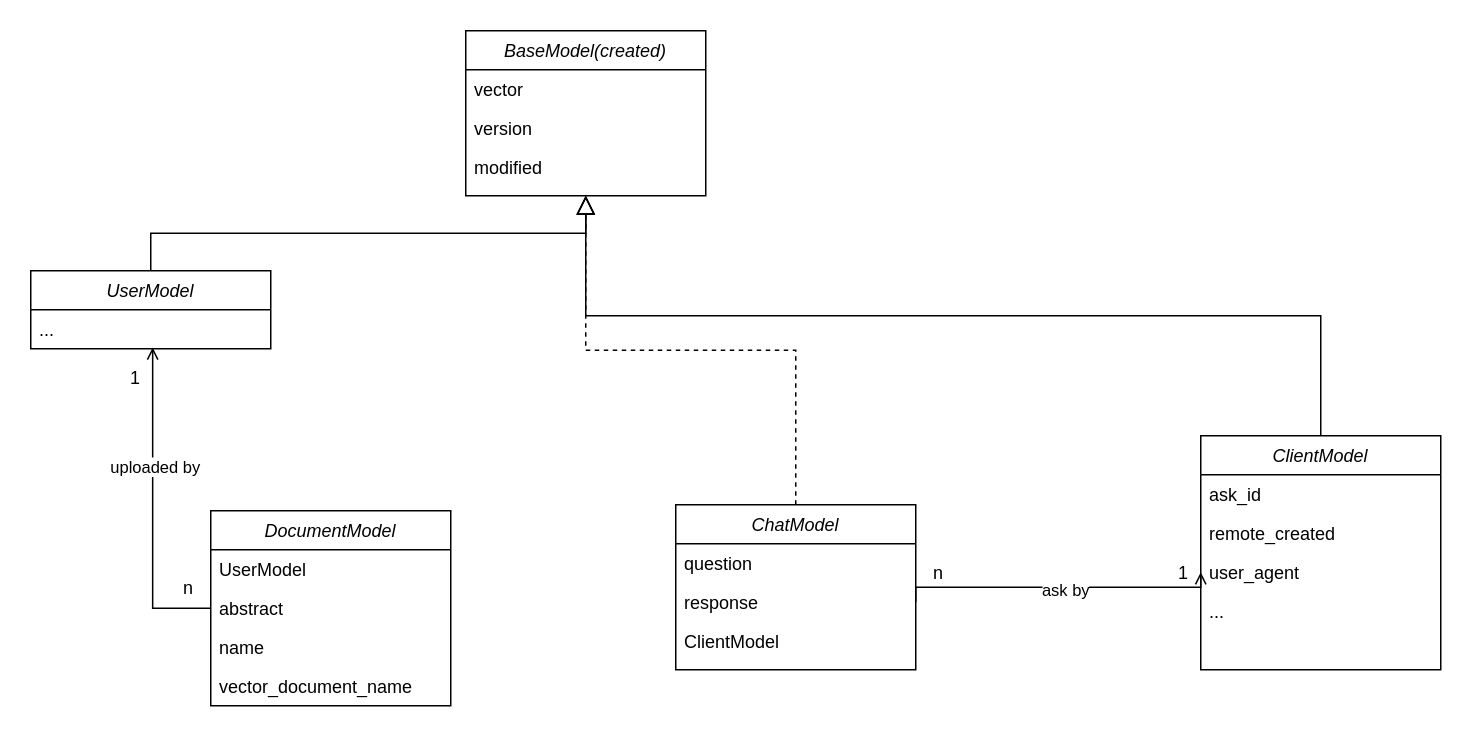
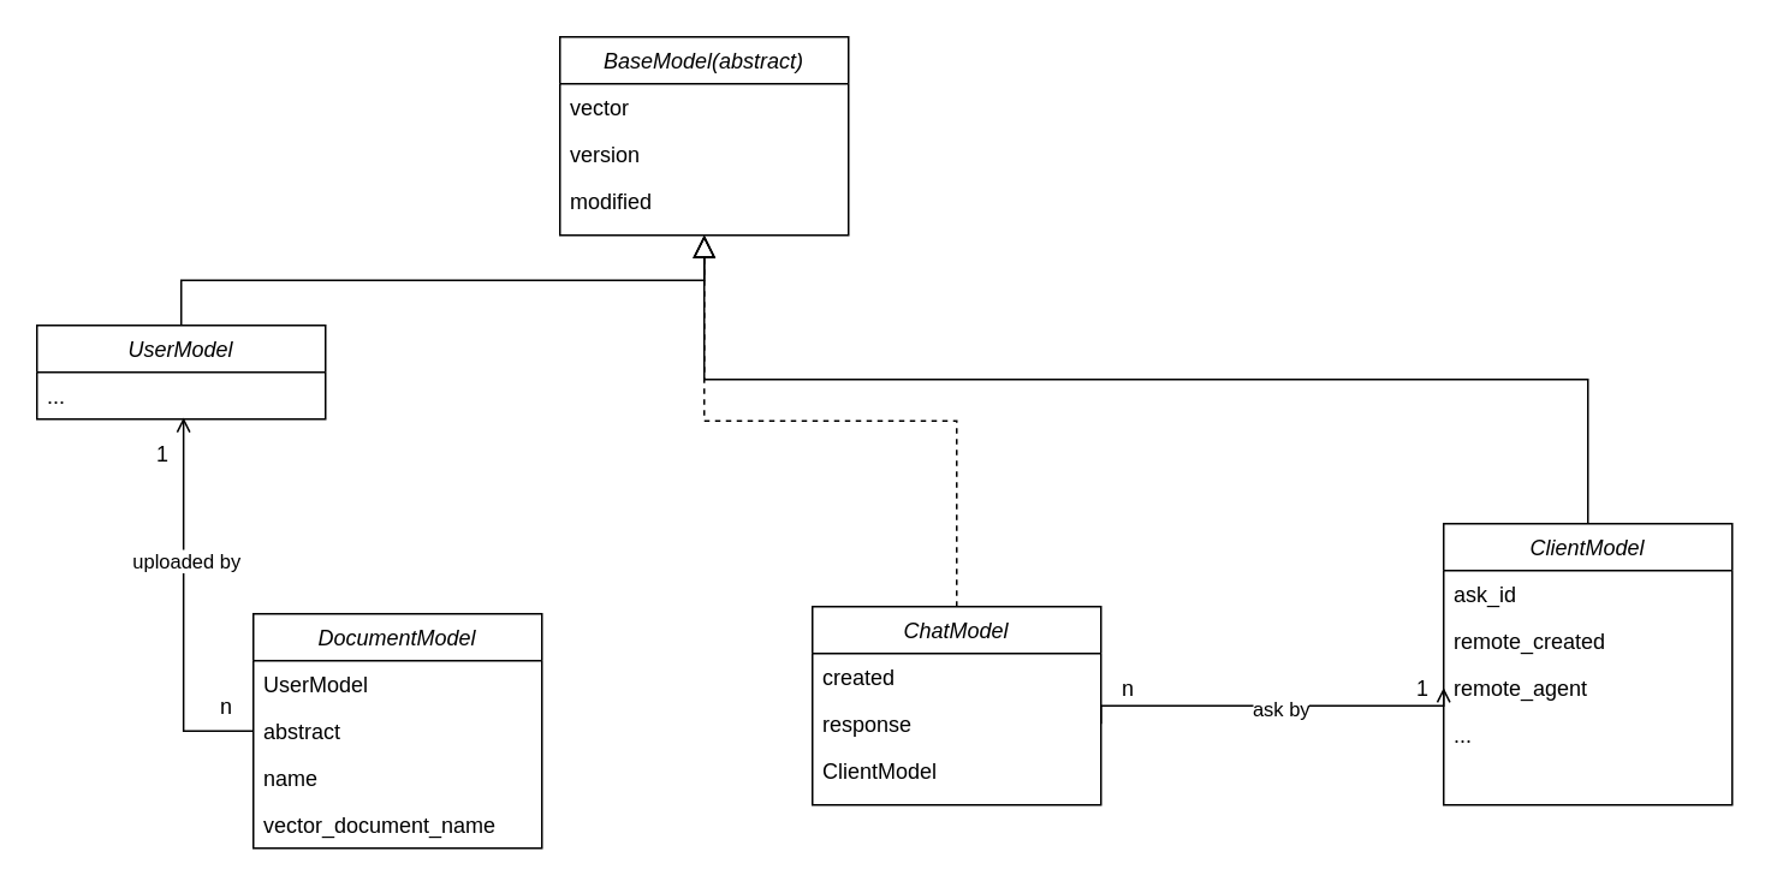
- <mxCell id="2" value="BaseModel(created)" style="swimlane;fontStyle=2;align=center;verticalAlign=top;childLayout=stackLayout;horizontal=1;startSize=26;horizontalStack=0;resizeParent=1;resizeLast=0;collapsible=1;marginBottom=0;rounded=0;shadow=0;strokeWidth=1;" parent="1" vertex="1"><mxGeometry x="310" y="20" width="160" height="110" as="geometry"><mxRectangle x="230" y="140" width="160" height="26" as="alternateBounds" /></mxGeometry></mxCell>
+ <mxCell id="2" value="BaseModel(abstract)" style="swimlane;fontStyle=2;align=center;verticalAlign=top;childLayout=stackLayout;horizontal=1;startSize=26;horizontalStack=0;resizeParent=1;resizeLast=0;collapsible=1;marginBottom=0;rounded=0;shadow=0;strokeWidth=1;" parent="1" vertex="1"><mxGeometry x="310" y="20" width="160" height="110" as="geometry"><mxRectangle x="230" y="140" width="160" height="26" as="alternateBounds" /></mxGeometry></mxCell>
- <mxCell id="7" value="question" style="text;align=left;verticalAlign=top;spacingLeft=4;spacingRight=4;overflow=hidden;rotatable=0;points=[[0,0.5],[1,0.5]];portConstraint=eastwest;" parent="6" vertex="1"><mxGeometry y="26" width="160" height="26" as="geometry" /></mxCell>
+ <mxCell id="7" value="created" style="text;align=left;verticalAlign=top;spacingLeft=4;spacingRight=4;overflow=hidden;rotatable=0;points=[[0,0.5],[1,0.5]];portConstraint=eastwest;" parent="6" vertex="1"><mxGeometry y="26" width="160" height="26" as="geometry" /></mxCell>
- <mxCell id="14" value="user_agent" style="text;align=left;verticalAlign=top;spacingLeft=4;spacingRight=4;overflow=hidden;rotatable=0;points=[[0,0.5],[1,0.5]];portConstraint=eastwest;rounded=0;shadow=0;html=0;" parent="11" vertex="1"><mxGeometry y="78" width="160" height="26" as="geometry" /></mxCell>
+ <mxCell id="14" value="remote_agent" style="text;align=left;verticalAlign=top;spacingLeft=4;spacingRight=4;overflow=hidden;rotatable=0;points=[[0,0.5],[1,0.5]];portConstraint=eastwest;rounded=0;shadow=0;html=0;" parent="11" vertex="1"><mxGeometry y="78" width="160" height="26" as="geometry" /></mxCell>
